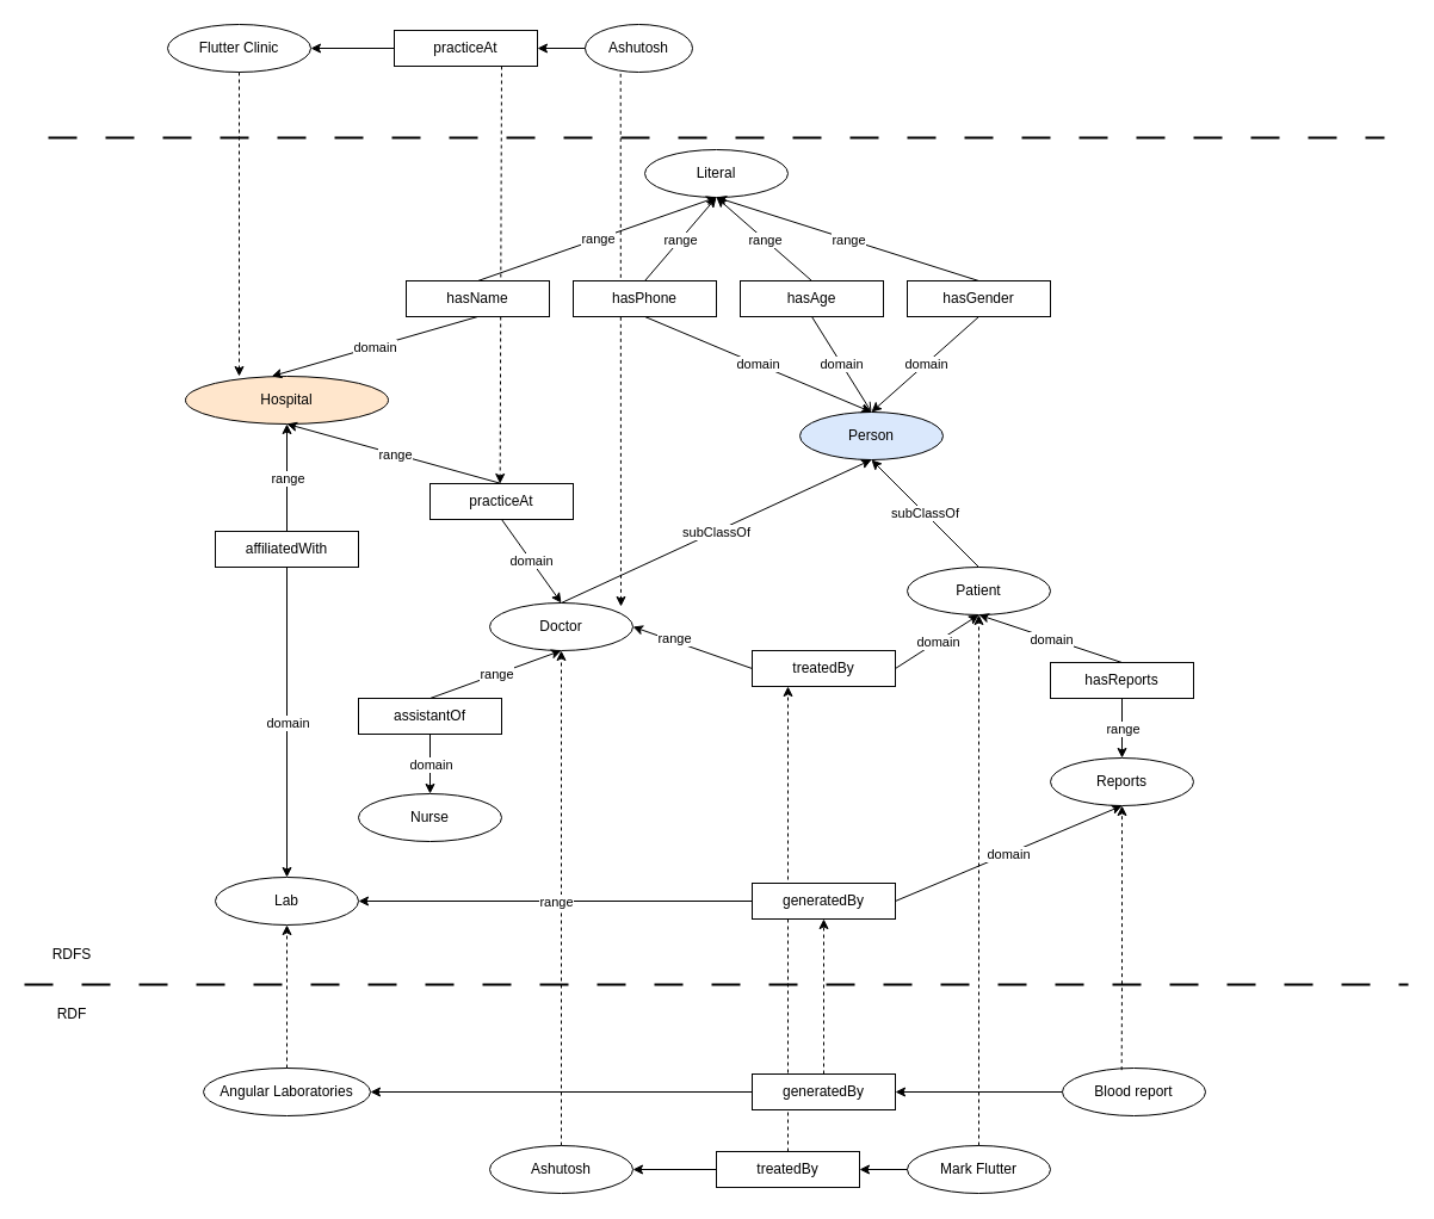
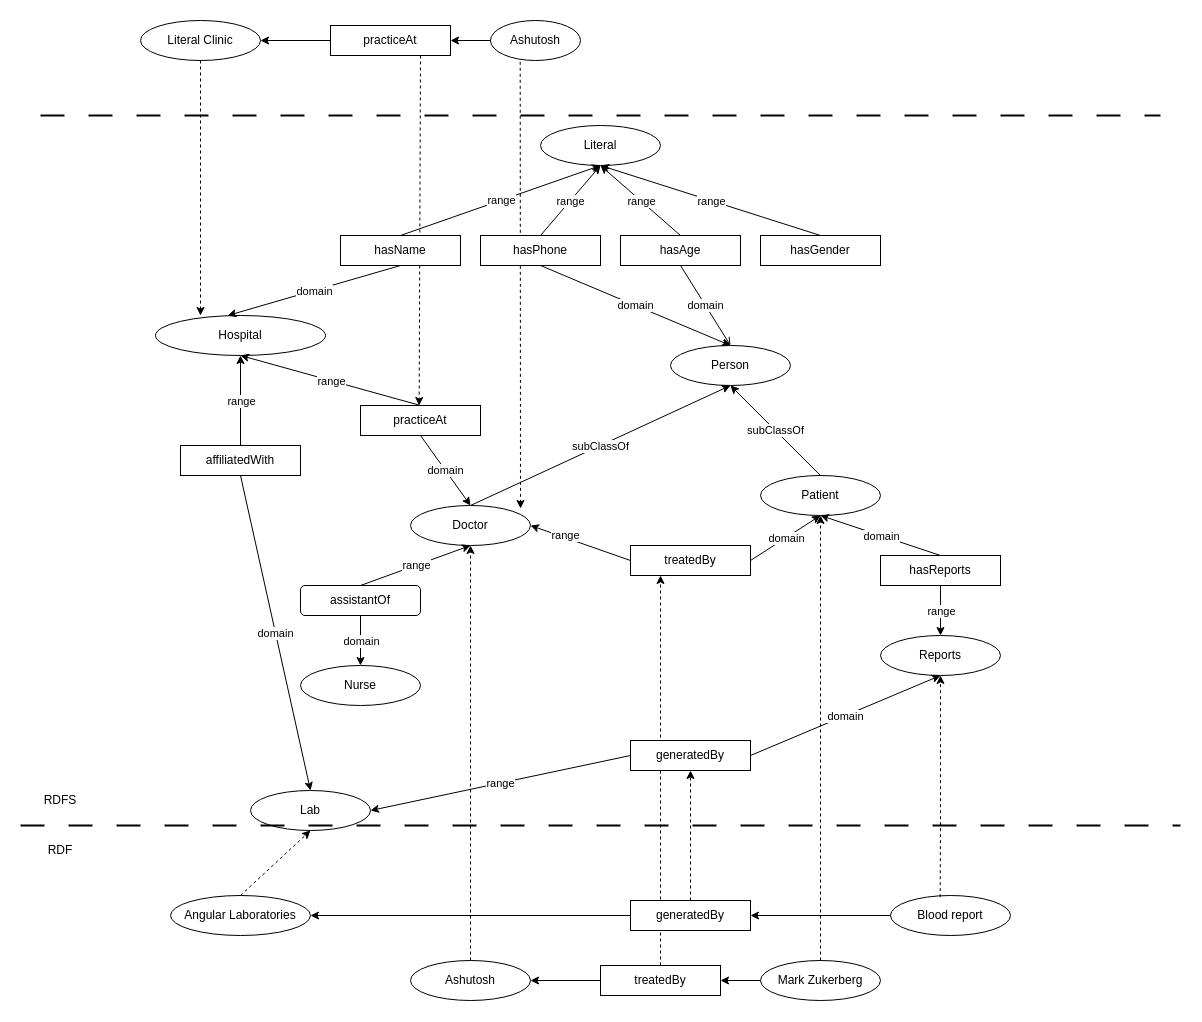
- <mxCell id="88" value="Flutter Clinic" style="ellipse;whiteSpace=wrap;html=1;" vertex="1" parent="1"><mxGeometry x="140" y="20" width="120" height="40" as="geometry" /></mxCell>
+ <mxCell id="88" value="Literal Clinic" style="ellipse;whiteSpace=wrap;html=1;" vertex="1" parent="1"><mxGeometry x="140" y="20" width="120" height="40" as="geometry" /></mxCell>
- <mxCell id="27" value="" style="endArrow=classic;html=1;rounded=0;exitX=0.5;exitY=1;exitDx=0;exitDy=0;entryX=0.5;entryY=0;entryDx=0;entryDy=0;" edge="1" parent="1" source="12" target="19"><mxGeometry relative="1" as="geometry"><mxPoint x="690" y="275" as="sourcePoint" /><mxPoint x="740" y="355" as="targetPoint" /></mxGeometry></mxCell>
- <mxCell id="28" value="domain" style="edgeLabel;resizable=0;html=1;;align=center;verticalAlign=middle;" connectable="0" vertex="1" parent="27"><mxGeometry relative="1" as="geometry" /></mxCell>
- <mxCell id="20" value="Hospital" style="ellipse;whiteSpace=wrap;html=1;fillColor=#ffe6cc;" vertex="1" parent="1"><mxGeometry x="155" y="315" width="170" height="40" as="geometry" /></mxCell>
+ <mxCell id="20" value="Hospital" style="ellipse;whiteSpace=wrap;html=1;" vertex="1" parent="1"><mxGeometry x="155" y="315" width="170" height="40" as="geometry" /></mxCell>
- <mxCell id="19" value="Person" style="ellipse;whiteSpace=wrap;html=1;fillColor=#dae8fc;" vertex="1" parent="1"><mxGeometry x="670" y="345" width="120" height="40" as="geometry" /></mxCell>
+ <mxCell id="19" value="Person" style="ellipse;whiteSpace=wrap;html=1;" vertex="1" parent="1"><mxGeometry x="670" y="345" width="120" height="40" as="geometry" /></mxCell>
- <mxCell id="40" value="assistantOf" style="rounded=0;whiteSpace=wrap;html=1;" vertex="1" parent="1"><mxGeometry x="300" y="585" width="120" height="30" as="geometry" /></mxCell>
+ <mxCell id="40" value="assistantOf" style="whiteSpace=wrap;html=1;rounded=1;" vertex="1" parent="1"><mxGeometry x="300" y="585" width="120" height="30" as="geometry" /></mxCell>
- <mxCell id="59" value="Lab" style="ellipse;whiteSpace=wrap;html=1;" vertex="1" parent="1"><mxGeometry x="180" y="735" width="120" height="40" as="geometry" /></mxCell>
+ <mxCell id="59" value="Lab" style="ellipse;whiteSpace=wrap;html=1;" vertex="1" parent="1"><mxGeometry x="250" y="790" width="120" height="40" as="geometry" /></mxCell>
- <mxCell id="80" value="Mark Flutter" style="ellipse;whiteSpace=wrap;html=1;" vertex="1" parent="1"><mxGeometry x="760" y="960" width="120" height="40" as="geometry" /></mxCell>
+ <mxCell id="80" value="Mark Zukerberg" style="ellipse;whiteSpace=wrap;html=1;" vertex="1" parent="1"><mxGeometry x="760" y="960" width="120" height="40" as="geometry" /></mxCell>
